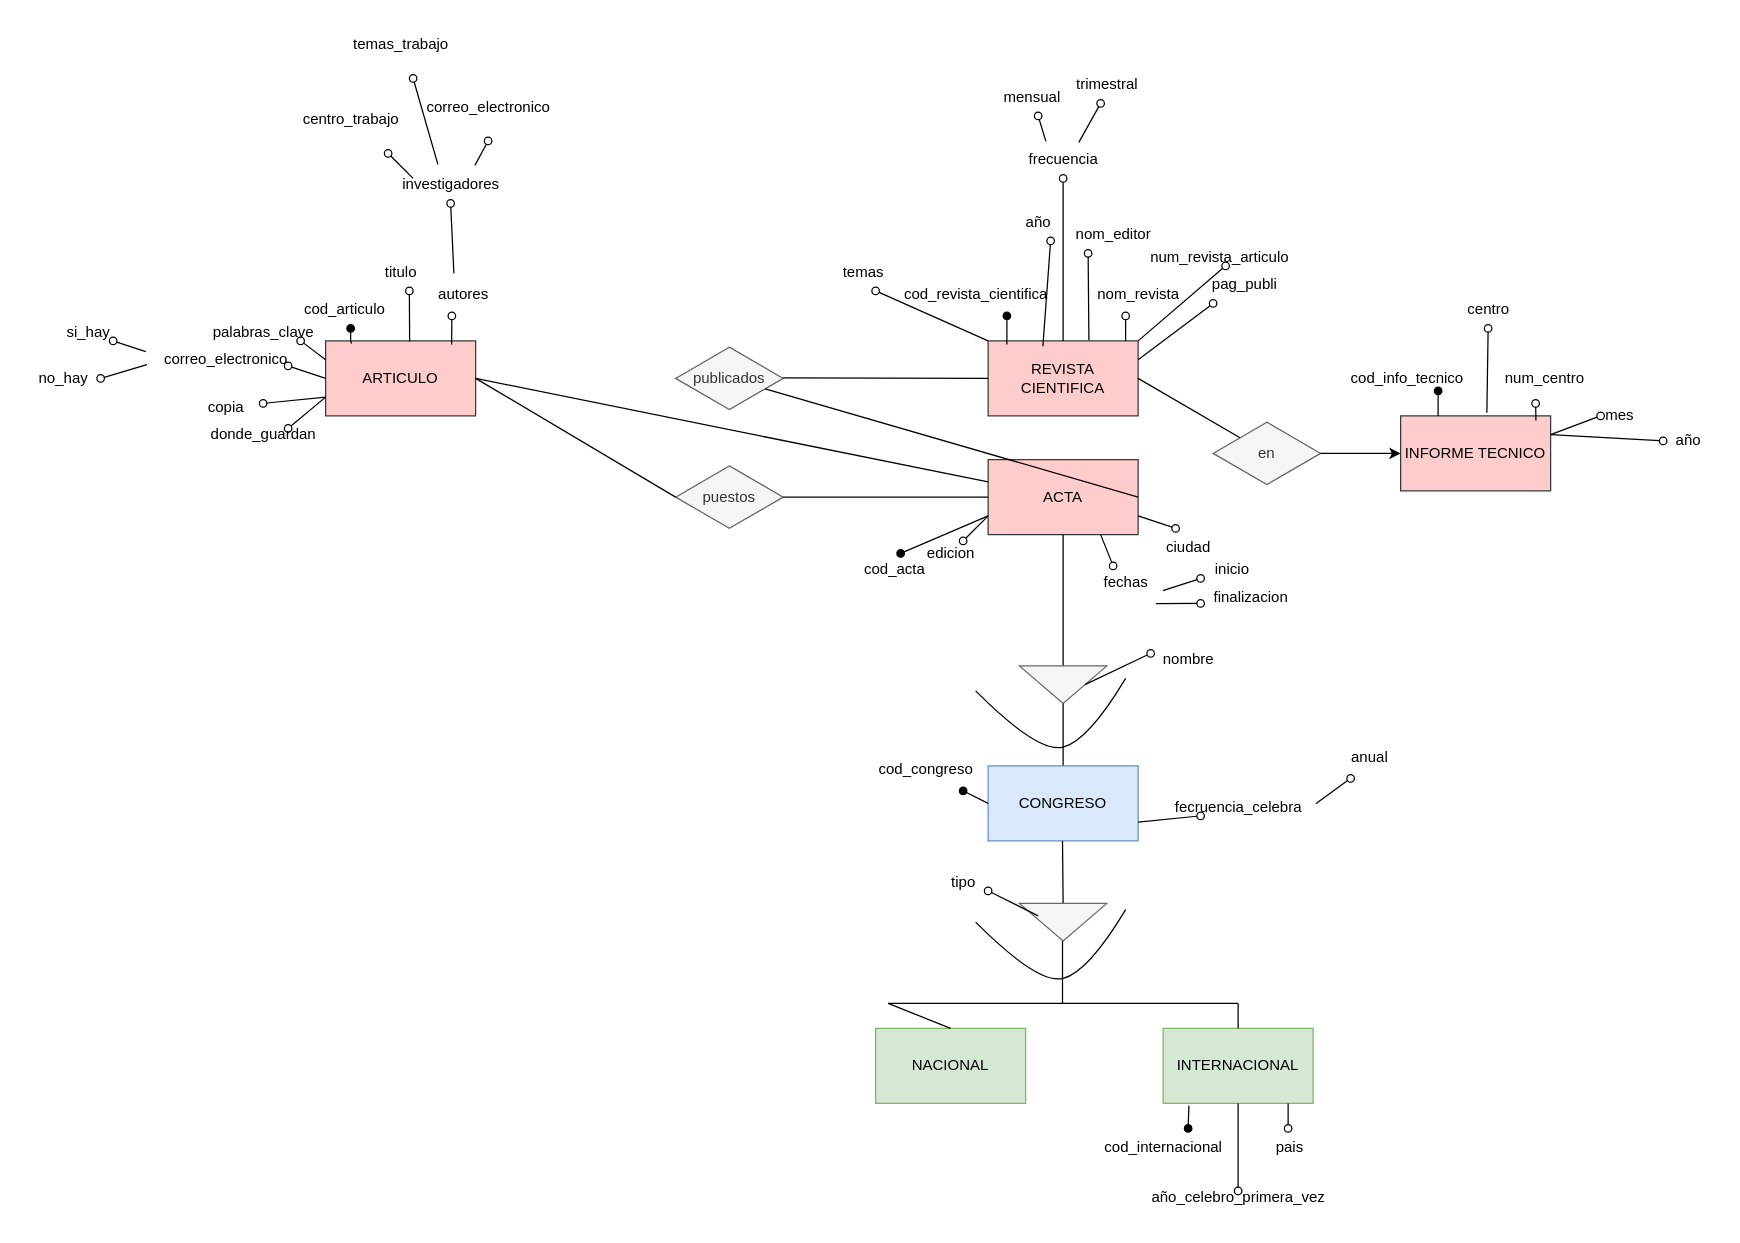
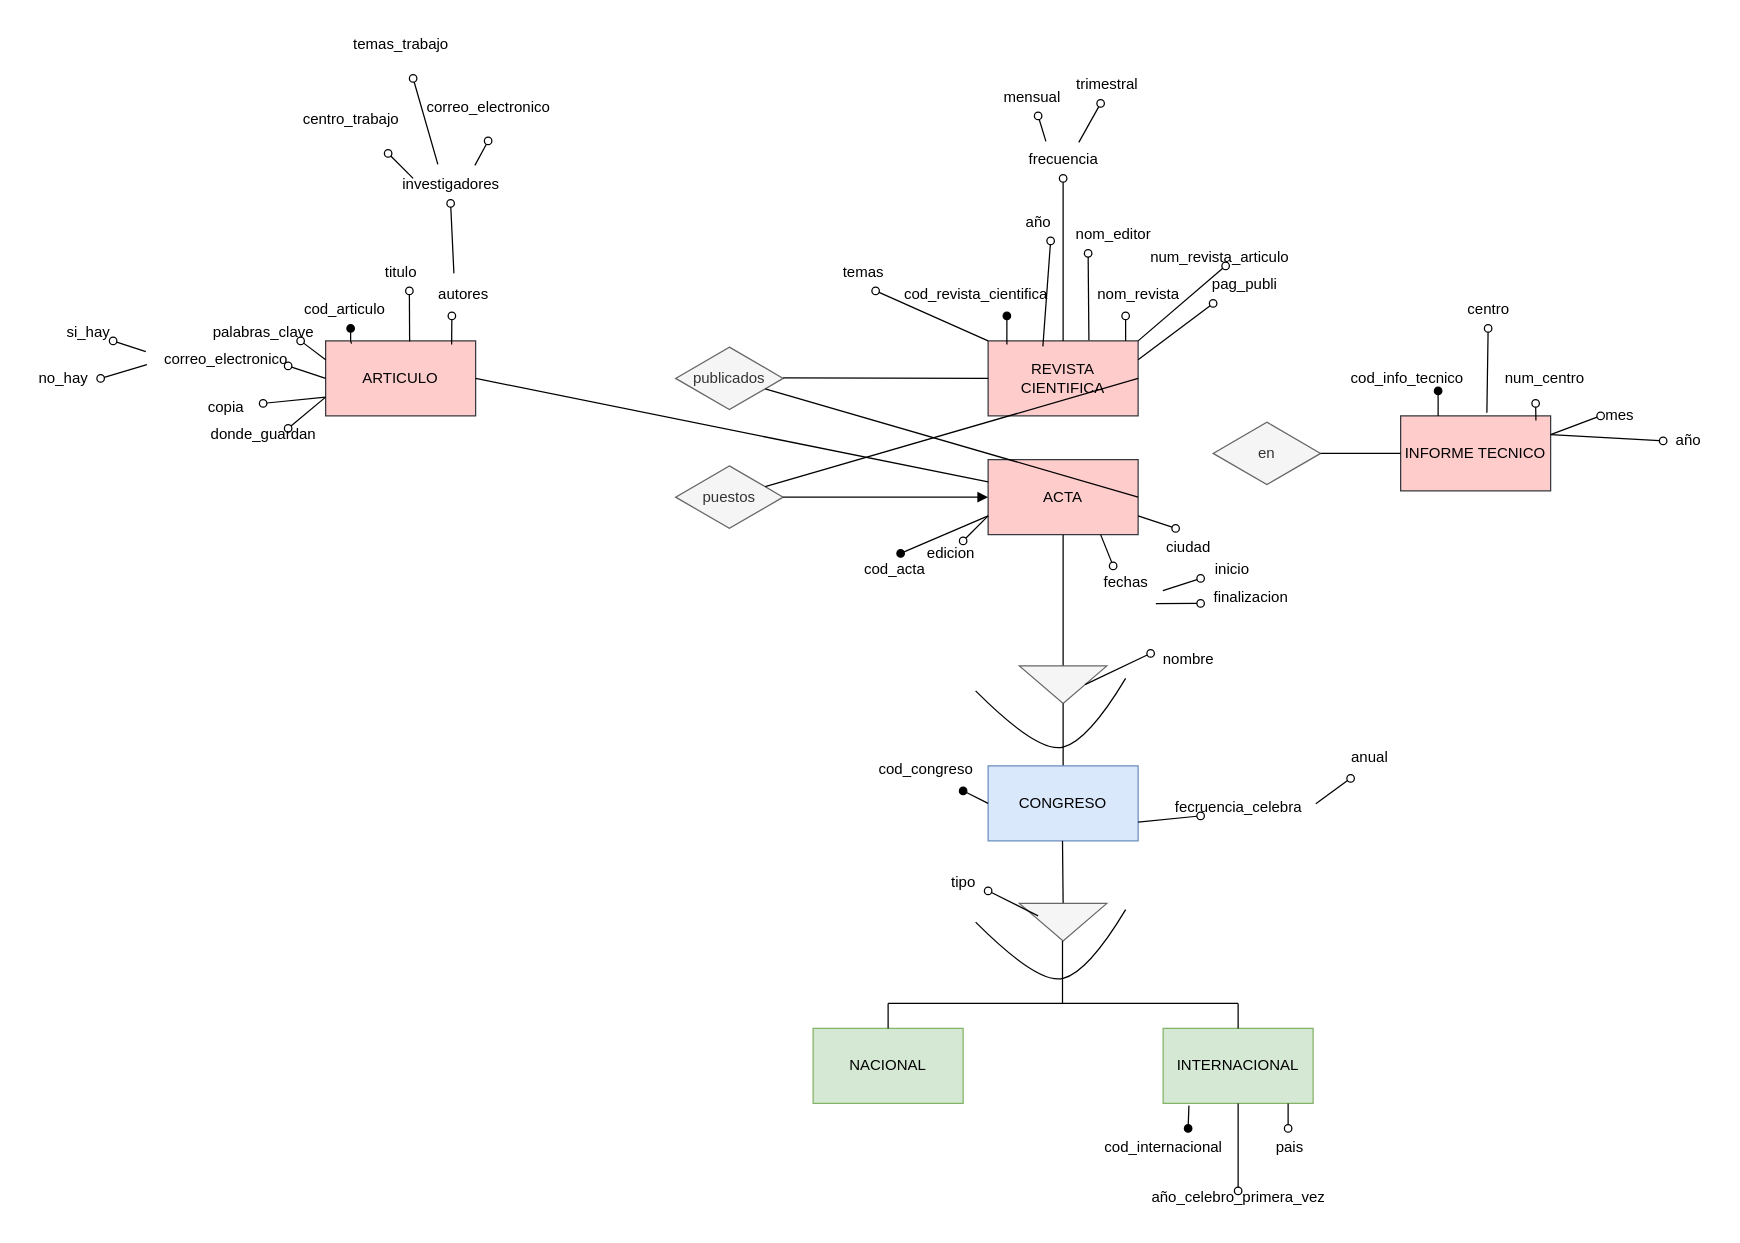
- <mxCell id="31" value="" style="endArrow=none;html=1;rounded=0;exitX=1;exitY=0.5;exitDx=0;exitDy=0;entryX=0;entryY=0;entryDx=0;entryDy=0;" edge="1" parent="1" source="5" target="30"><mxGeometry width="50" height="50" relative="1" as="geometry"><mxPoint x="960" y="512" as="sourcePoint" /><mxPoint x="1010" y="462" as="targetPoint" /></mxGeometry></mxCell>
+ <mxCell id="31" value="" style="endArrow=none;html=1;rounded=0;exitX=1;exitY=0.5;exitDx=0;exitDy=0;" edge="1" parent="1" source="5" target="27"><mxGeometry width="50" height="50" relative="1" as="geometry"><mxPoint x="960" y="512" as="sourcePoint" /><mxPoint x="1010" y="462" as="targetPoint" /></mxGeometry></mxCell>
- <mxCell id="28" value="" style="endArrow=none;html=1;rounded=0;entryX=0;entryY=0.5;entryDx=0;entryDy=0;exitX=1;exitY=0.5;exitDx=0;exitDy=0;" edge="1" parent="1" source="2" target="27"><mxGeometry width="50" height="50" relative="1" as="geometry"><mxPoint x="390" y="312" as="sourcePoint" /><mxPoint x="550" y="346.5" as="targetPoint" /><Array as="points" /></mxGeometry></mxCell>
- <mxCell id="33" value="" style="endArrow=classic;html=1;rounded=0;exitX=1;exitY=0.5;exitDx=0;exitDy=0;entryX=0;entryY=0.5;entryDx=0;entryDy=0;" edge="1" parent="1" source="30" target="3"><mxGeometry width="50" height="50" relative="1" as="geometry"><mxPoint x="960" y="512" as="sourcePoint" /><mxPoint x="1010" y="462" as="targetPoint" /></mxGeometry></mxCell>
+ <mxCell id="33" value="" style="endArrow=none;html=1;rounded=0;exitX=1;exitY=0.5;exitDx=0;exitDy=0;entryX=0;entryY=0.5;entryDx=0;entryDy=0;" edge="1" parent="1" source="30" target="3"><mxGeometry width="50" height="50" relative="1" as="geometry"><mxPoint x="960" y="512" as="sourcePoint" /><mxPoint x="1010" y="462" as="targetPoint" /></mxGeometry></mxCell>
- <mxCell id="29" value="" style="endArrow=none;html=1;rounded=0;exitX=1;exitY=0.5;exitDx=0;exitDy=0;entryX=0;entryY=0.5;entryDx=0;entryDy=0;" edge="1" parent="1" source="27" target="4"><mxGeometry width="50" height="50" relative="1" as="geometry"><mxPoint x="670" y="412" as="sourcePoint" /><mxPoint x="830" y="412" as="targetPoint" /></mxGeometry></mxCell>
+ <mxCell id="29" value="" style="endArrow=block;html=1;rounded=0;exitX=1;exitY=0.5;exitDx=0;exitDy=0;entryX=0;entryY=0.5;entryDx=0;entryDy=0;" edge="1" parent="1" source="27" target="4"><mxGeometry width="50" height="50" relative="1" as="geometry"><mxPoint x="670" y="412" as="sourcePoint" /><mxPoint x="830" y="412" as="targetPoint" /></mxGeometry></mxCell>
- <mxCell id="67" value="NACIONAL" style="rounded=0;whiteSpace=wrap;html=1;fillColor=#d5e8d4;strokeColor=#82b366;" vertex="1" parent="1"><mxGeometry x="700" y="822" width="120" height="60" as="geometry" /></mxCell>
+ <mxCell id="67" value="NACIONAL" style="rounded=0;whiteSpace=wrap;html=1;fillColor=#d5e8d4;strokeColor=#82b366;" vertex="1" parent="1"><mxGeometry x="650" y="822" width="120" height="60" as="geometry" /></mxCell>
